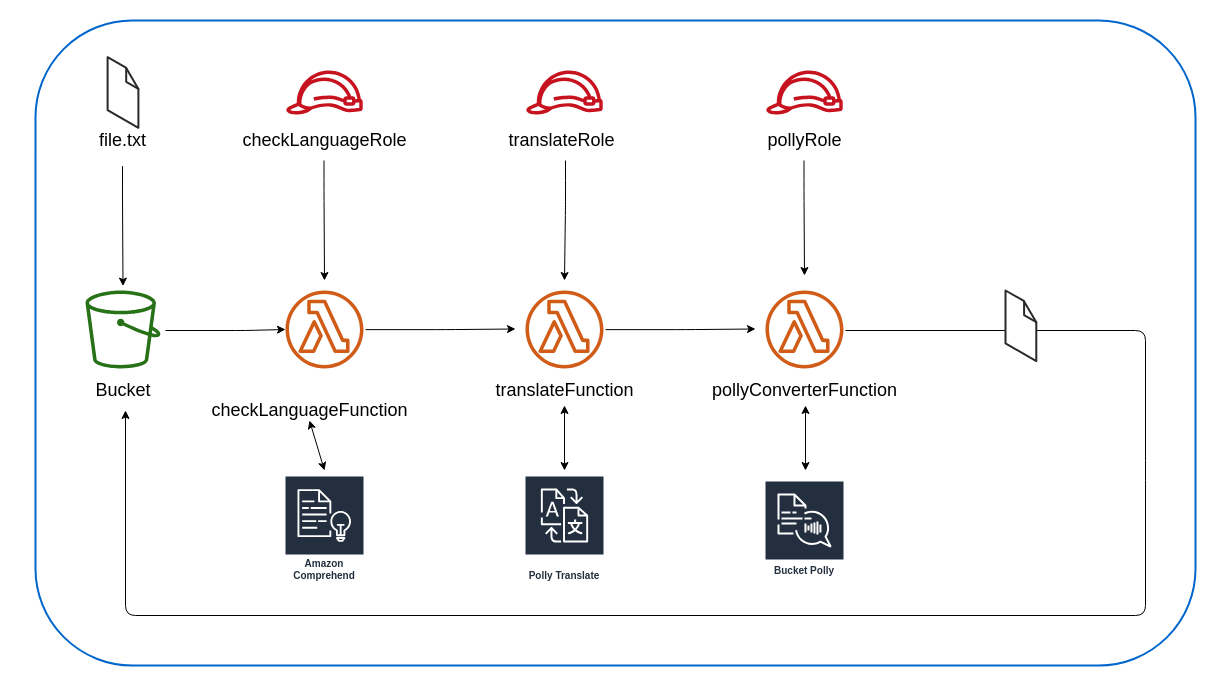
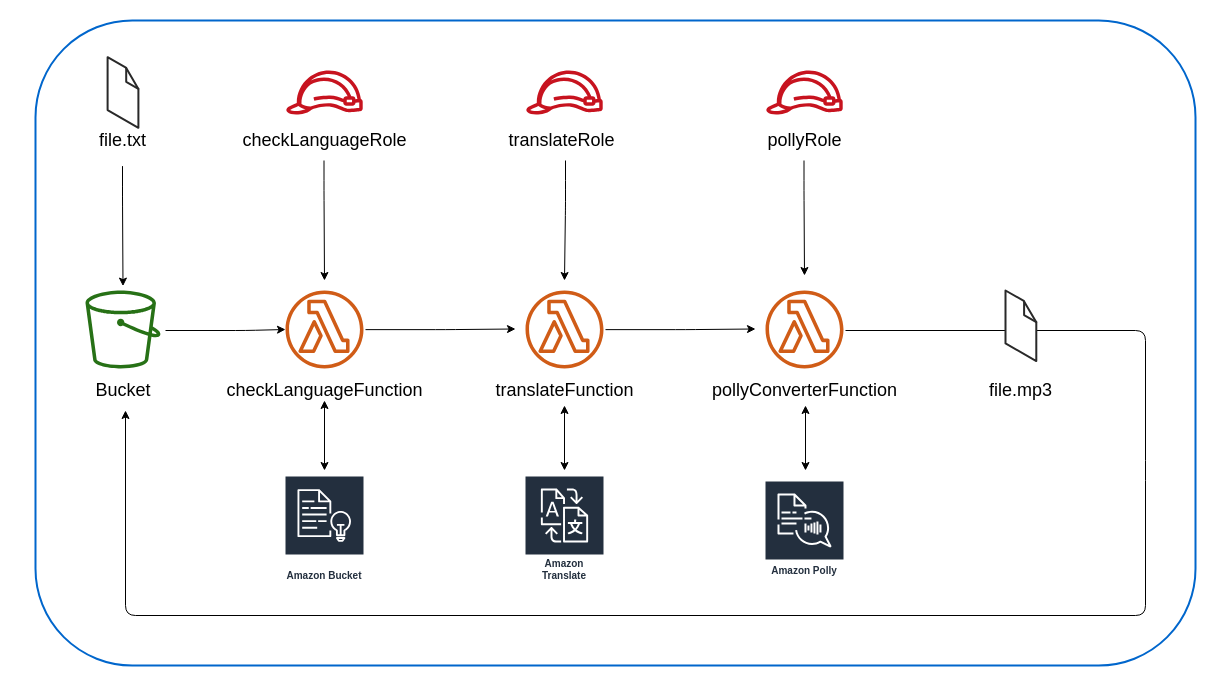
+ <mxCell id="33" value="&lt;span style=&quot;font-size: 18px&quot;&gt;file.mp3&lt;/span&gt;" style="text;html=1;strokeColor=none;fillColor=none;align=center;verticalAlign=middle;whiteSpace=wrap;rounded=0;" vertex="1" parent="1"><mxGeometry x="931.97" y="380" width="176.85" height="20" as="geometry" /></mxCell>
- <mxCell id="14" value="&lt;span style=&quot;font-size: 18px&quot;&gt;checkLanguageFunction&lt;/span&gt;" style="text;html=1;strokeColor=none;fillColor=none;align=center;verticalAlign=middle;whiteSpace=wrap;rounded=0;" parent="1" vertex="1"><mxGeometry x="206.75" y="400" width="204.5" height="20" as="geometry" /></mxCell>
+ <mxCell id="14" value="&lt;span style=&quot;font-size: 18px&quot;&gt;checkLanguageFunction&lt;/span&gt;" style="text;html=1;strokeColor=none;fillColor=none;align=center;verticalAlign=middle;whiteSpace=wrap;rounded=0;" parent="1" vertex="1"><mxGeometry x="221.75" y="380" width="204.5" height="20" as="geometry" /></mxCell>
- <mxCell id="18" value="Amazon Comprehend" style="outlineConnect=0;fontColor=#232F3E;gradientColor=none;strokeColor=#ffffff;fillColor=#232F3E;dashed=0;verticalLabelPosition=middle;verticalAlign=bottom;align=center;html=1;whiteSpace=wrap;fontSize=10;fontStyle=1;spacing=3;shape=mxgraph.aws4.productIcon;prIcon=mxgraph.aws4.comprehend;rounded=1;" parent="1" vertex="1"><mxGeometry x="284" y="475" width="80" height="110" as="geometry" /></mxCell>
+ <mxCell id="18" value="Amazon Bucket" style="outlineConnect=0;fontColor=#232F3E;gradientColor=none;strokeColor=#ffffff;fillColor=#232F3E;dashed=0;verticalLabelPosition=middle;verticalAlign=bottom;align=center;html=1;whiteSpace=wrap;fontSize=10;fontStyle=1;spacing=3;shape=mxgraph.aws4.productIcon;prIcon=mxgraph.aws4.comprehend;rounded=1;" parent="1" vertex="1"><mxGeometry x="284" y="475" width="80" height="110" as="geometry" /></mxCell>
- <mxCell id="19" value="Bucket Polly" style="outlineConnect=0;fontColor=#232F3E;gradientColor=none;strokeColor=#ffffff;fillColor=#232F3E;dashed=0;verticalLabelPosition=middle;verticalAlign=bottom;align=center;html=1;whiteSpace=wrap;fontSize=10;fontStyle=1;spacing=3;shape=mxgraph.aws4.productIcon;prIcon=mxgraph.aws4.polly;rounded=1;" parent="1" vertex="1"><mxGeometry x="764" y="480" width="80" height="100" as="geometry" /></mxCell>
+ <mxCell id="19" value="Amazon Polly" style="outlineConnect=0;fontColor=#232F3E;gradientColor=none;strokeColor=#ffffff;fillColor=#232F3E;dashed=0;verticalLabelPosition=middle;verticalAlign=bottom;align=center;html=1;whiteSpace=wrap;fontSize=10;fontStyle=1;spacing=3;shape=mxgraph.aws4.productIcon;prIcon=mxgraph.aws4.polly;rounded=1;" parent="1" vertex="1"><mxGeometry x="764" y="480" width="80" height="100" as="geometry" /></mxCell>
- <mxCell id="20" value="Polly Translate" style="outlineConnect=0;fontColor=#232F3E;gradientColor=none;strokeColor=#ffffff;fillColor=#232F3E;dashed=0;verticalLabelPosition=middle;verticalAlign=bottom;align=center;html=1;whiteSpace=wrap;fontSize=10;fontStyle=1;spacing=3;shape=mxgraph.aws4.productIcon;prIcon=mxgraph.aws4.translate;rounded=1;" parent="1" vertex="1"><mxGeometry x="524" y="475" width="80" height="110" as="geometry" /></mxCell>
+ <mxCell id="20" value="Amazon Translate" style="outlineConnect=0;fontColor=#232F3E;gradientColor=none;strokeColor=#ffffff;fillColor=#232F3E;dashed=0;verticalLabelPosition=middle;verticalAlign=bottom;align=center;html=1;whiteSpace=wrap;fontSize=10;fontStyle=1;spacing=3;shape=mxgraph.aws4.productIcon;prIcon=mxgraph.aws4.translate;rounded=1;" parent="1" vertex="1"><mxGeometry x="524" y="475" width="80" height="110" as="geometry" /></mxCell>
